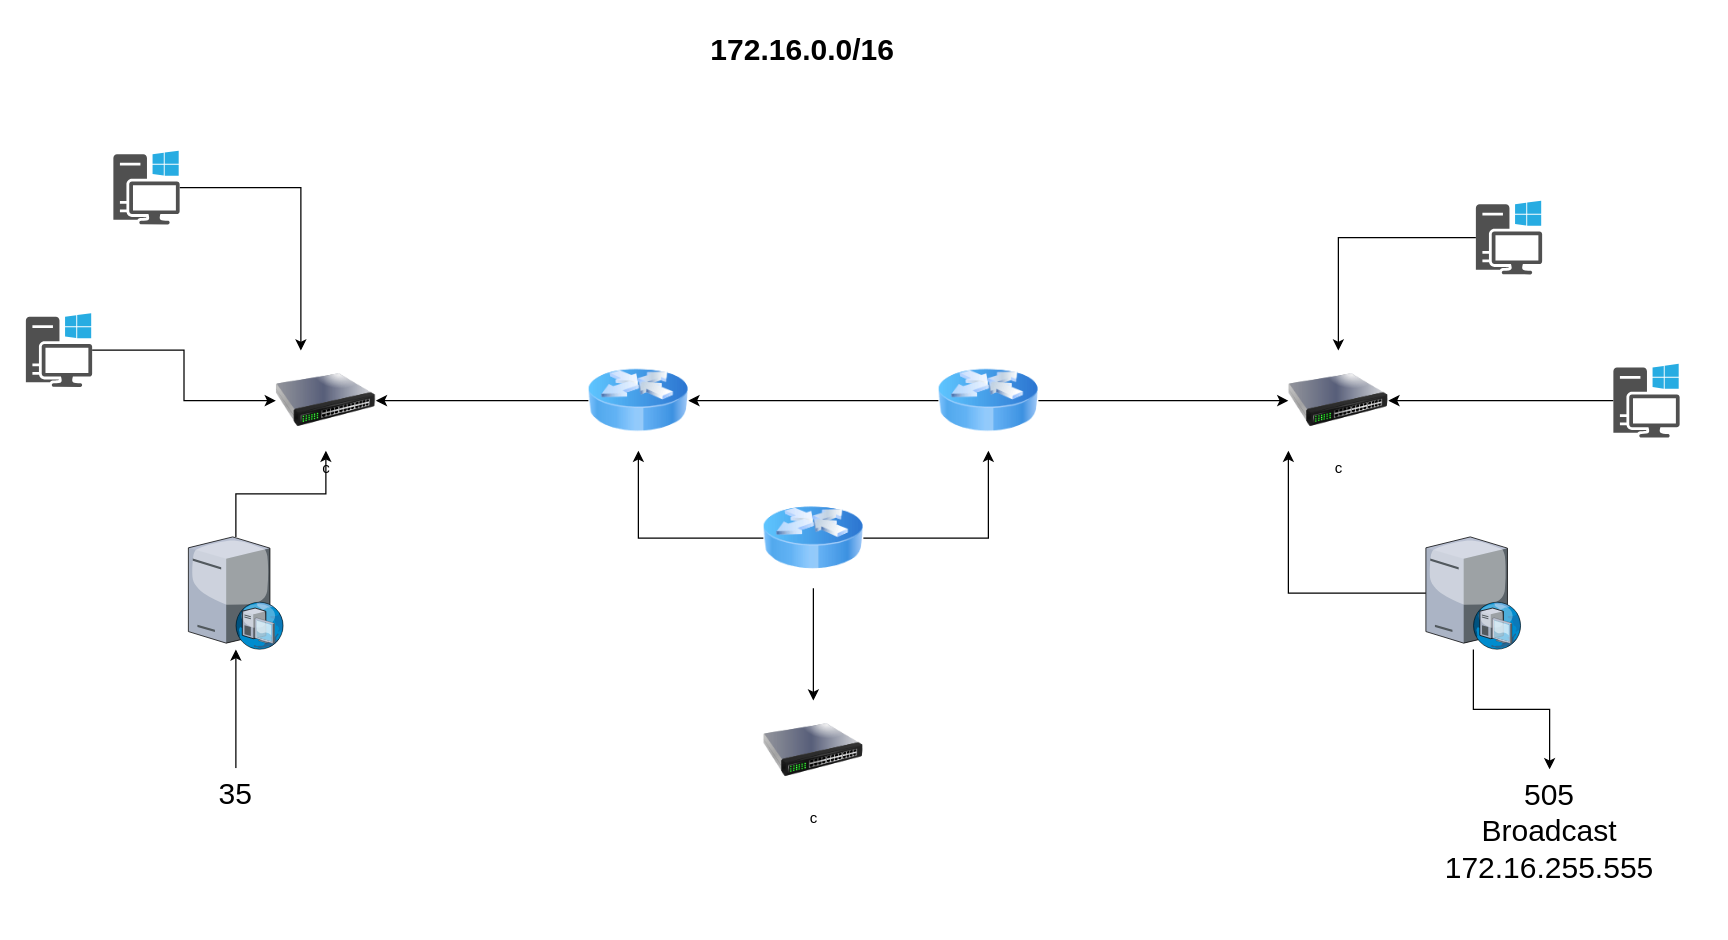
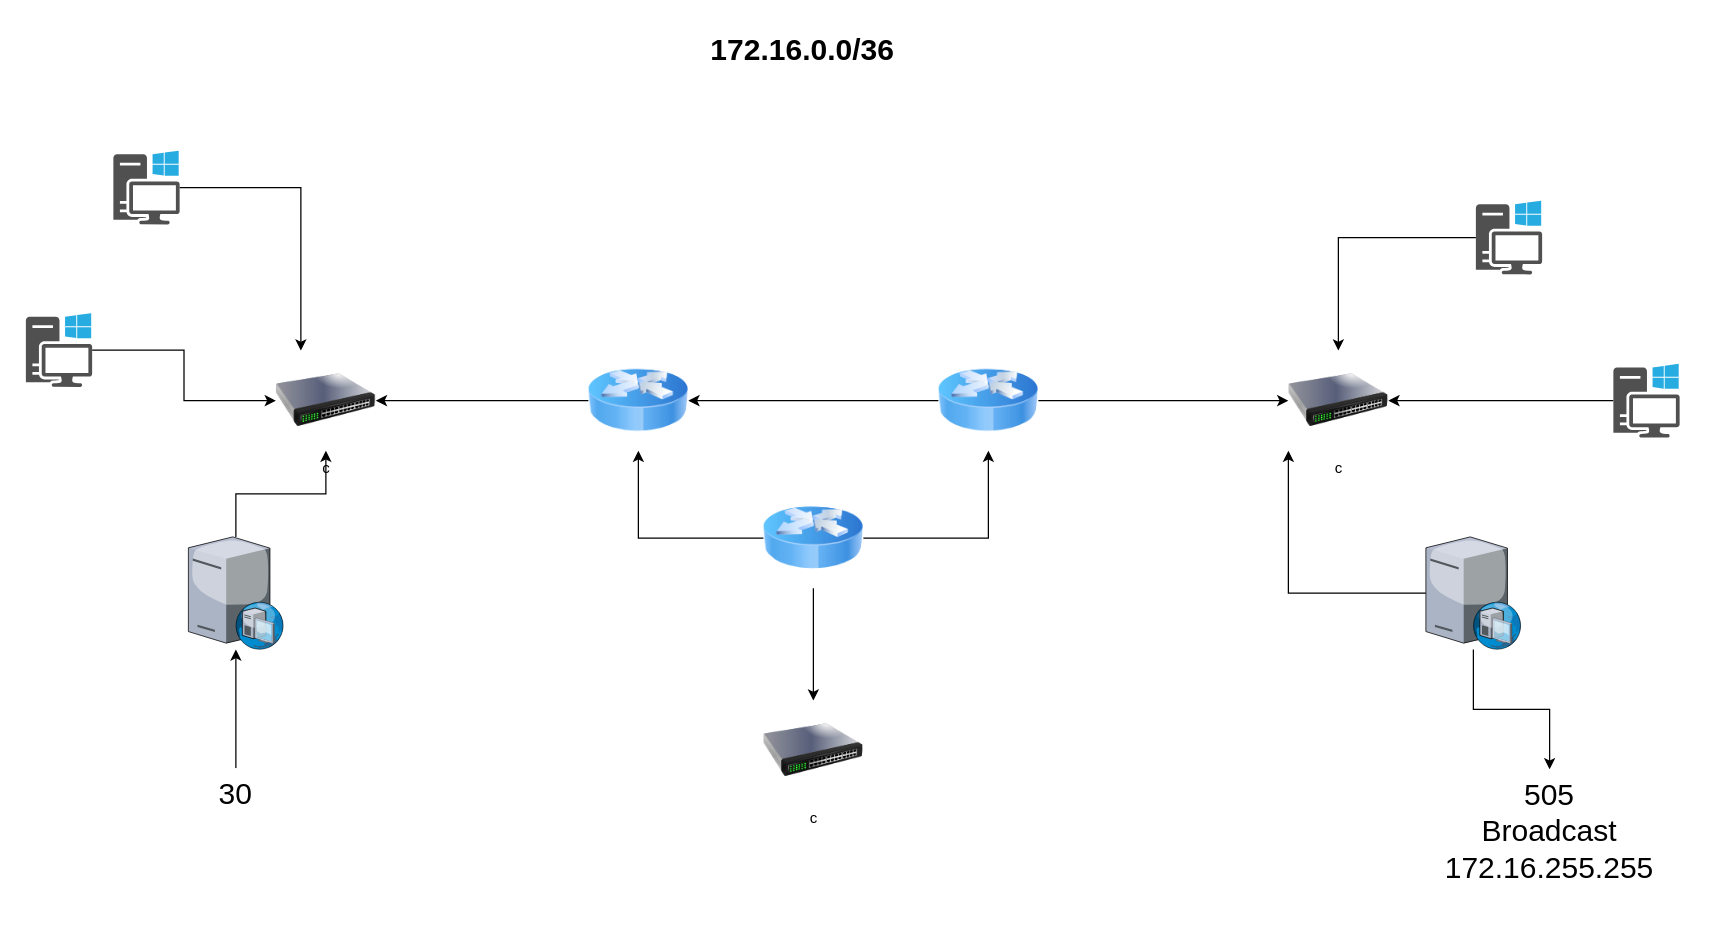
- <mxCell id="2" value="172.16.0.0/16" style="text;strokeColor=none;fillColor=none;html=1;fontSize=24;fontStyle=1;verticalAlign=middle;align=center;" parent="1" vertex="1"><mxGeometry x="210" y="20" width="861" height="40" as="geometry" /></mxCell>
+ <mxCell id="2" value="172.16.0.0/36" style="text;strokeColor=none;fillColor=none;html=1;fontSize=24;fontStyle=1;verticalAlign=middle;align=center;" parent="1" vertex="1"><mxGeometry x="210" y="20" width="861" height="40" as="geometry" /></mxCell>
- <mxCell id="30" value="&lt;font style=&quot;font-size: 24px;&quot;&gt;35&lt;/font&gt;" style="shape=parallelogram;perimeter=parallelogramPerimeter;whiteSpace=wrap;html=1;fixedSize=1;verticalAlign=top;strokeColor=none;sketch=0;" vertex="1" parent="1"><mxGeometry x="72" y="614" width="232" height="66" as="geometry" /></mxCell>
+ <mxCell id="30" value="&lt;font style=&quot;font-size: 24px;&quot;&gt;30&lt;/font&gt;" style="shape=parallelogram;perimeter=parallelogramPerimeter;whiteSpace=wrap;html=1;fixedSize=1;verticalAlign=top;strokeColor=none;sketch=0;" vertex="1" parent="1"><mxGeometry x="72" y="614" width="232" height="66" as="geometry" /></mxCell>
- <mxCell id="28" value="&lt;font style=&quot;font-size: 24px;&quot;&gt;505&lt;br&gt;Broadcast 172.16.255.555&lt;br&gt;&lt;/font&gt;" style="shape=parallelogram;perimeter=parallelogramPerimeter;whiteSpace=wrap;html=1;fixedSize=1;verticalAlign=top;strokeColor=none;sketch=0;" vertex="1" parent="1"><mxGeometry x="1118" y="615" width="242" height="115" as="geometry" /></mxCell>
+ <mxCell id="28" value="&lt;font style=&quot;font-size: 24px;&quot;&gt;505&lt;br&gt;Broadcast 172.16.255.255&lt;br&gt;&lt;/font&gt;" style="shape=parallelogram;perimeter=parallelogramPerimeter;whiteSpace=wrap;html=1;fixedSize=1;verticalAlign=top;strokeColor=none;sketch=0;" vertex="1" parent="1"><mxGeometry x="1118" y="615" width="242" height="115" as="geometry" /></mxCell>
